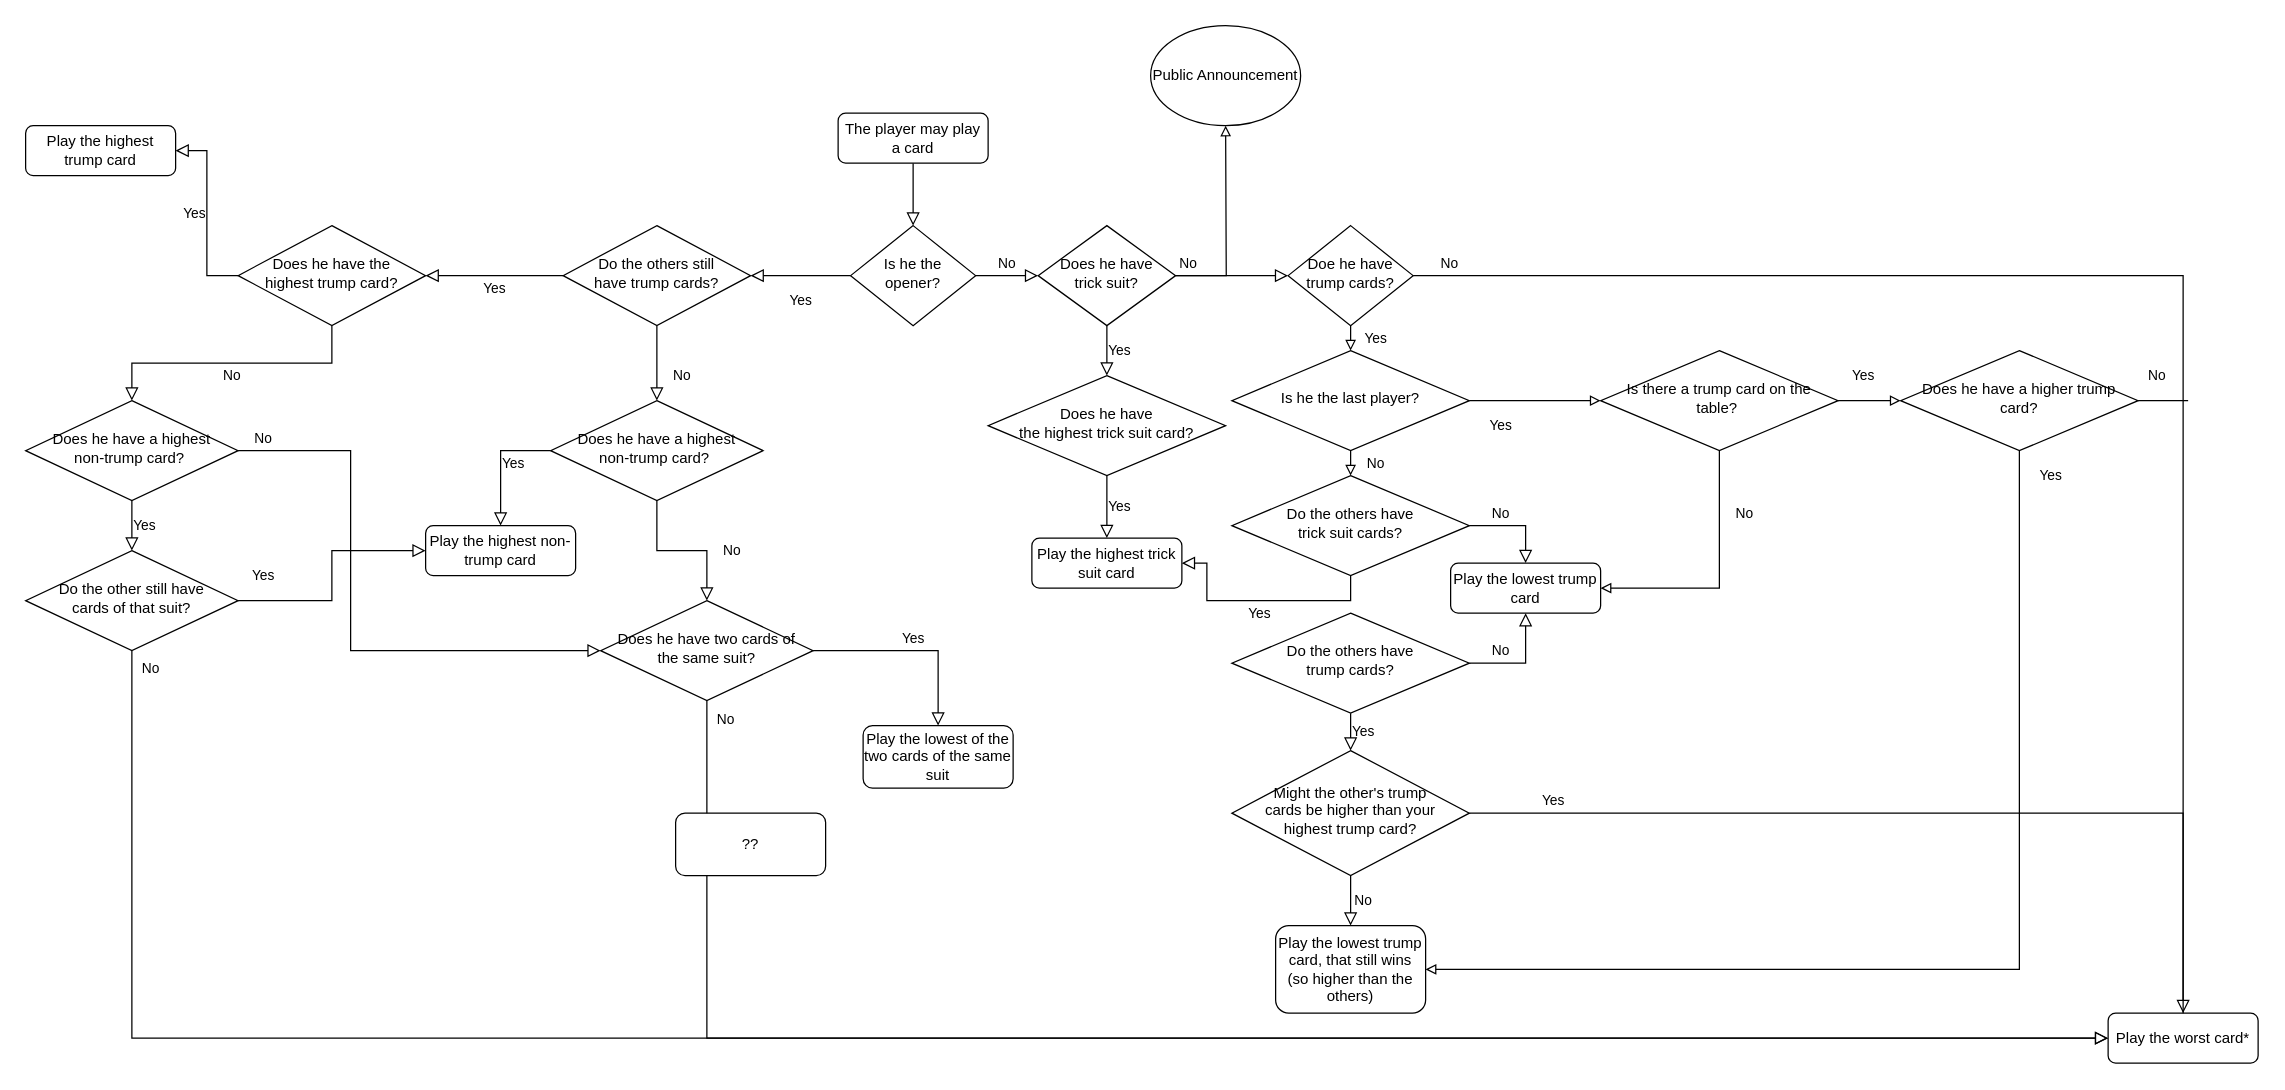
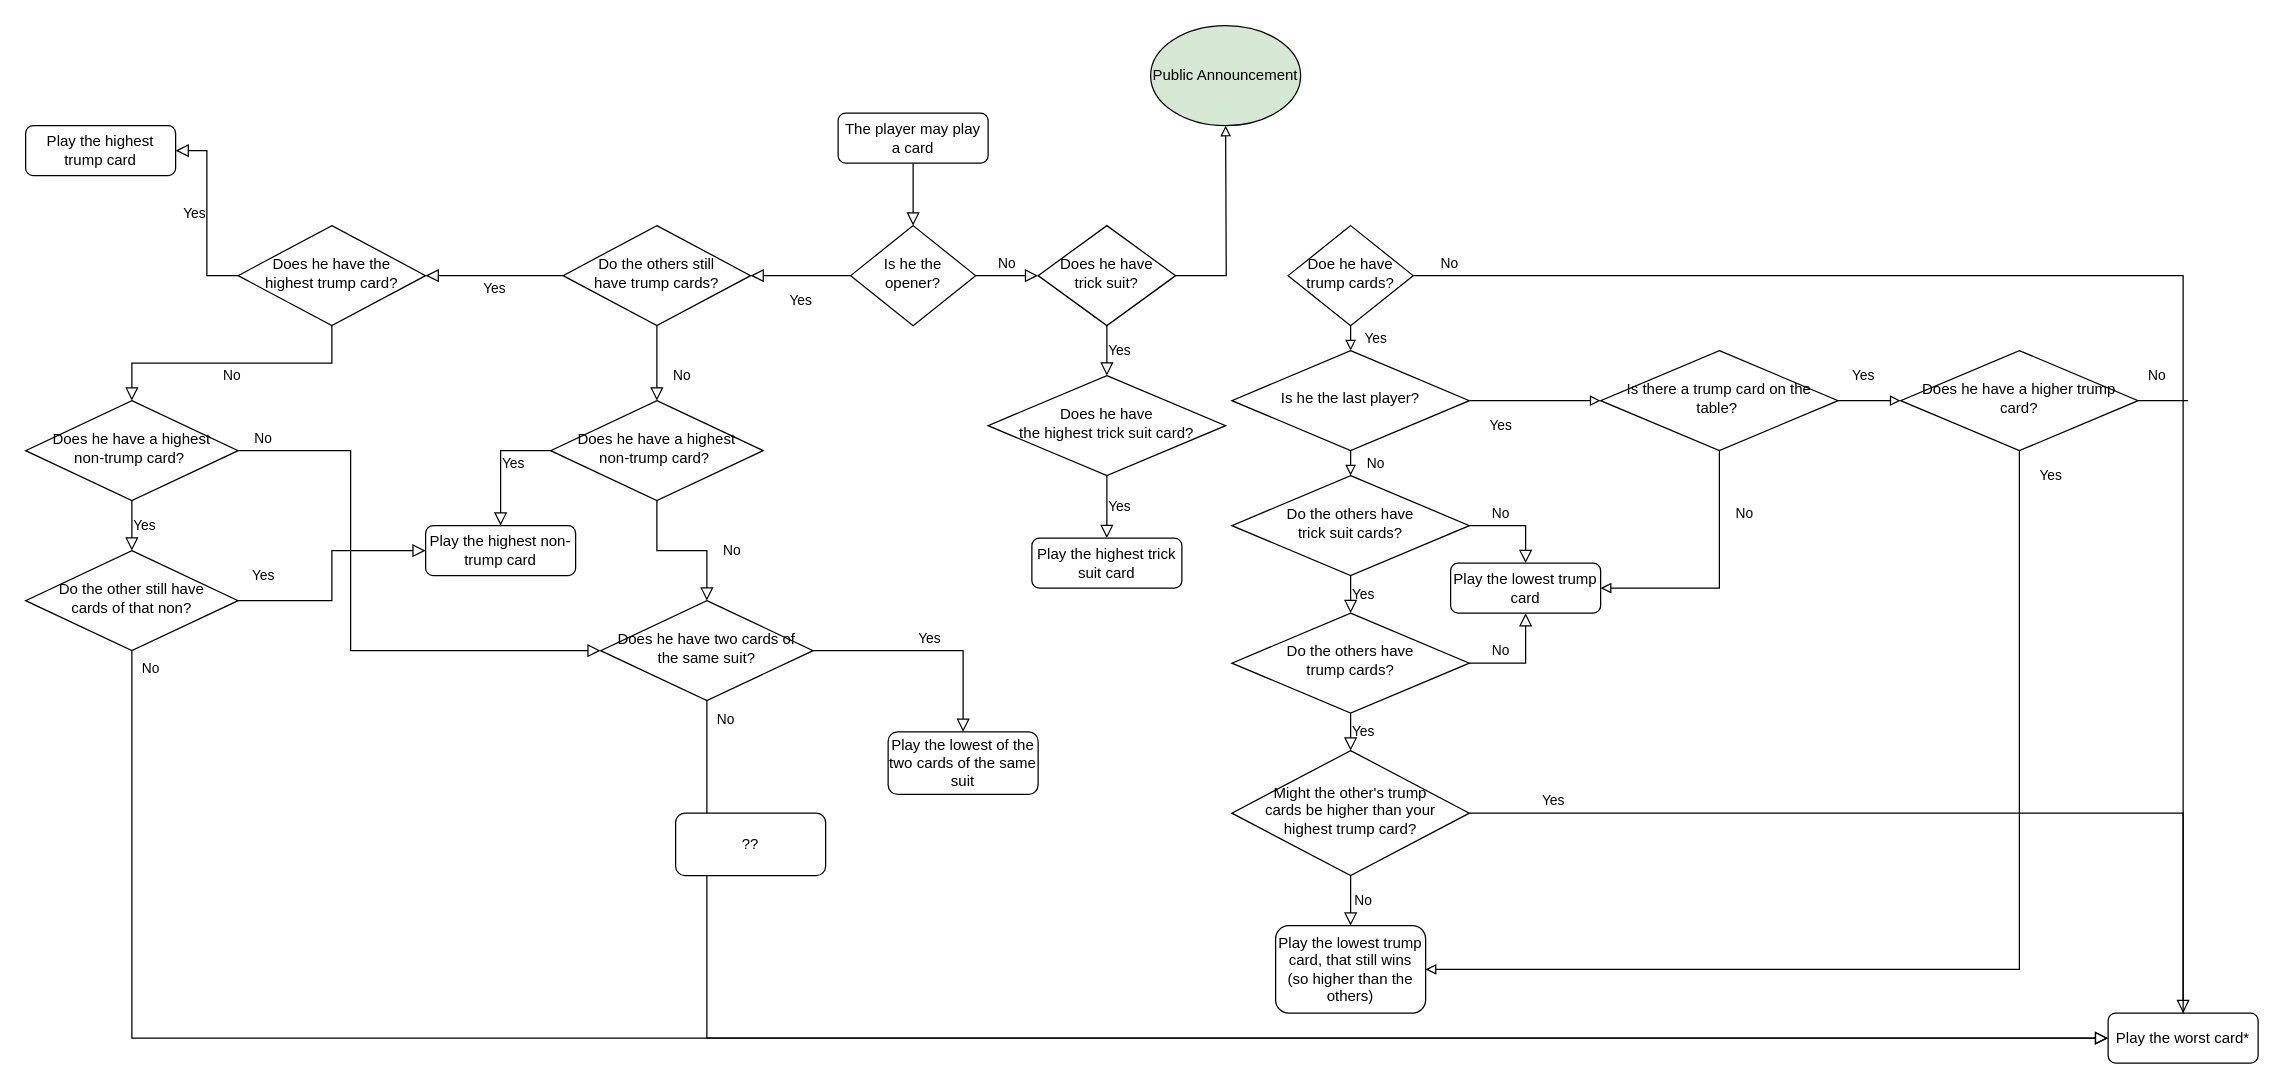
- <mxCell id="67" value="Public Announcement" style="ellipse;whiteSpace=wrap;html=1;" vertex="1" parent="1"><mxGeometry x="920" y="20" width="120" height="80" as="geometry" /></mxCell>
+ <mxCell id="67" value="Public Announcement" style="ellipse;whiteSpace=wrap;html=1;fillColor=#d5e8d4;" vertex="1" parent="1"><mxGeometry x="920" y="20" width="120" height="80" as="geometry" /></mxCell>
- <mxCell id="16" value="No" style="edgeStyle=orthogonalEdgeStyle;rounded=0;html=1;jettySize=auto;orthogonalLoop=1;fontSize=11;endArrow=block;endFill=0;endSize=8;strokeWidth=1;shadow=0;labelBackgroundColor=none;entryX=0;entryY=0.5;entryDx=0;entryDy=0;exitX=1;exitY=0.5;exitDx=0;exitDy=0;" parent="1" source="11" target="15" edge="1"><mxGeometry x="-0.778" y="10" relative="1" as="geometry"><mxPoint as="offset" /><mxPoint x="970" y="130" as="sourcePoint" /><mxPoint x="840" y="230" as="targetPoint" /></mxGeometry></mxCell>
- <mxCell id="48" value="Do the other still have &lt;br&gt;cards of that suit?" style="rhombus;whiteSpace=wrap;html=1;shadow=0;fontFamily=Helvetica;fontSize=12;align=center;strokeWidth=1;spacing=6;spacingTop=-4;" parent="1" vertex="1"><mxGeometry x="20" y="440" width="170" height="80" as="geometry" /></mxCell>
+ <mxCell id="48" value="Do the other still have &lt;br&gt;cards of that non?" style="rhombus;whiteSpace=wrap;html=1;shadow=0;fontFamily=Helvetica;fontSize=12;align=center;strokeWidth=1;spacing=6;spacingTop=-4;" parent="1" vertex="1"><mxGeometry x="20" y="440" width="170" height="80" as="geometry" /></mxCell>
- <mxCell id="23" value="Yes" style="edgeStyle=orthogonalEdgeStyle;rounded=0;html=1;jettySize=auto;orthogonalLoop=1;fontSize=11;endArrow=block;endFill=0;endSize=8;strokeWidth=1;shadow=0;labelBackgroundColor=none;exitX=0.5;exitY=1;exitDx=0;exitDy=0;" parent="1" source="19" target="18" edge="1"><mxGeometry y="10" relative="1" as="geometry"><mxPoint as="offset" /><mxPoint x="1090" y="340" as="sourcePoint" /><mxPoint x="1080" y="510" as="targetPoint" /></mxGeometry></mxCell>
+ <mxCell id="23" value="Yes" style="edgeStyle=orthogonalEdgeStyle;rounded=0;html=1;jettySize=auto;orthogonalLoop=1;fontSize=11;endArrow=block;endFill=0;endSize=8;strokeWidth=1;shadow=0;labelBackgroundColor=none;exitX=0.5;exitY=1;exitDx=0;exitDy=0;entryX=0.5;entryY=0;entryDx=0;entryDy=0;" parent="1" source="19" target="24" edge="1"><mxGeometry y="10" relative="1" as="geometry"><mxPoint as="offset" /><mxPoint x="1090" y="340" as="sourcePoint" /><mxPoint x="1080" y="510" as="targetPoint" /></mxGeometry></mxCell>
- <mxCell id="41" value="Play the lowest of the two cards of the same suit" style="rounded=1;whiteSpace=wrap;html=1;fontSize=12;glass=0;strokeWidth=1;shadow=0;" parent="1" vertex="1"><mxGeometry x="690" y="580" width="120" height="50" as="geometry" /></mxCell>
+ <mxCell id="41" value="Play the lowest of the two cards of the same suit" style="rounded=1;whiteSpace=wrap;html=1;fontSize=12;glass=0;strokeWidth=1;shadow=0;" parent="1" vertex="1"><mxGeometry x="710" y="585" width="120" height="50" as="geometry" /></mxCell>
